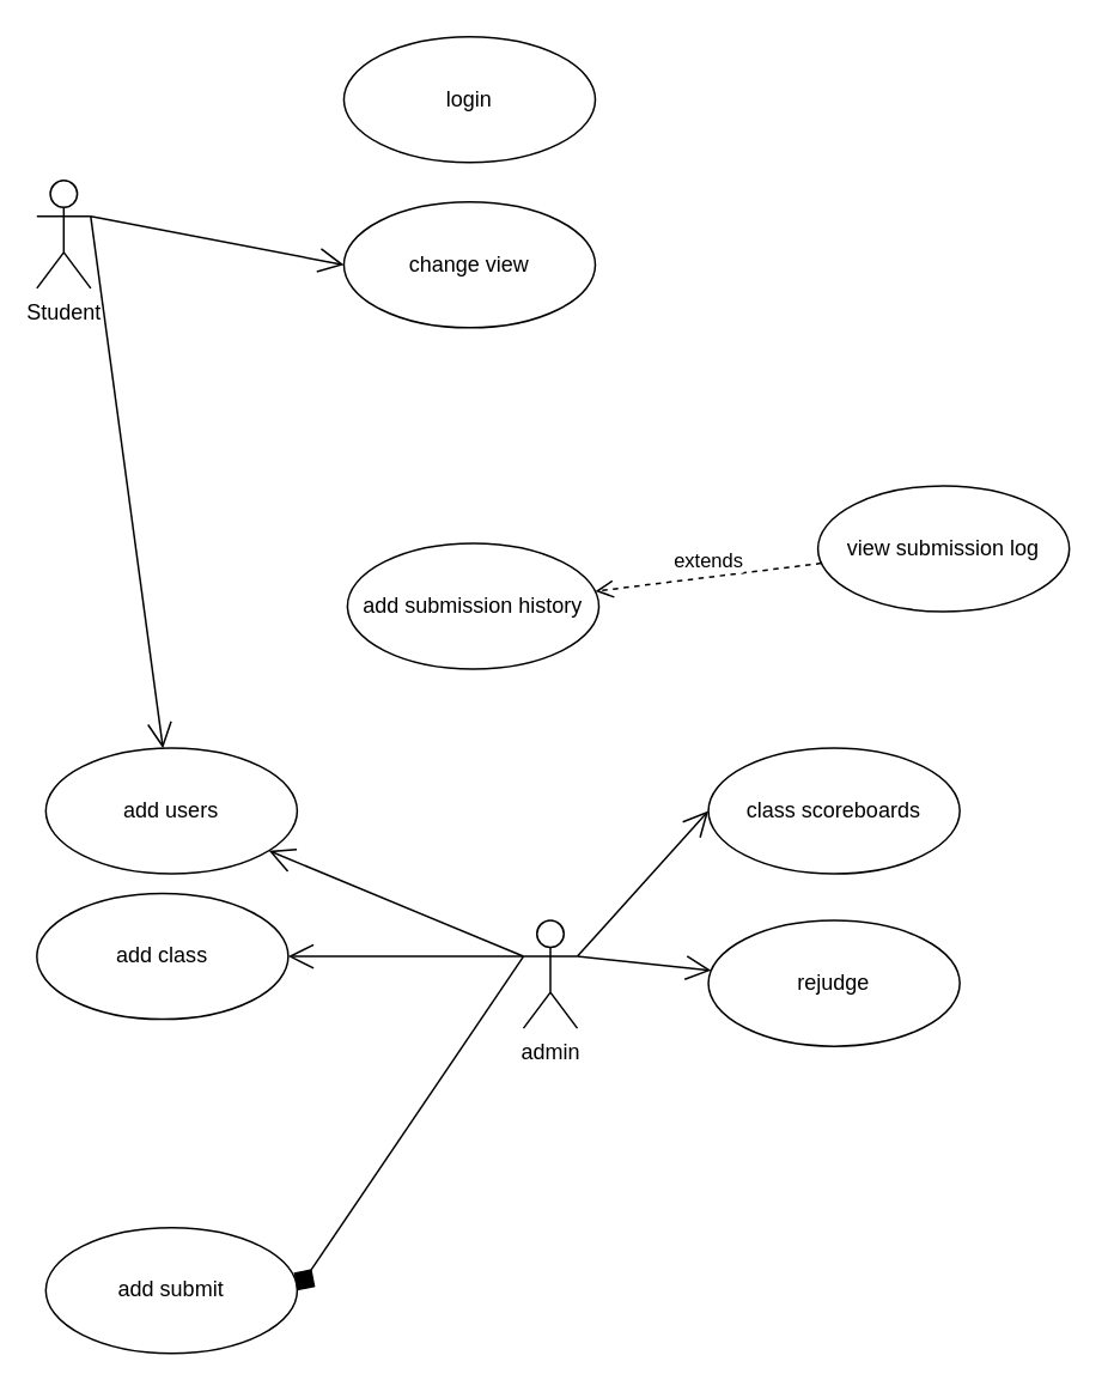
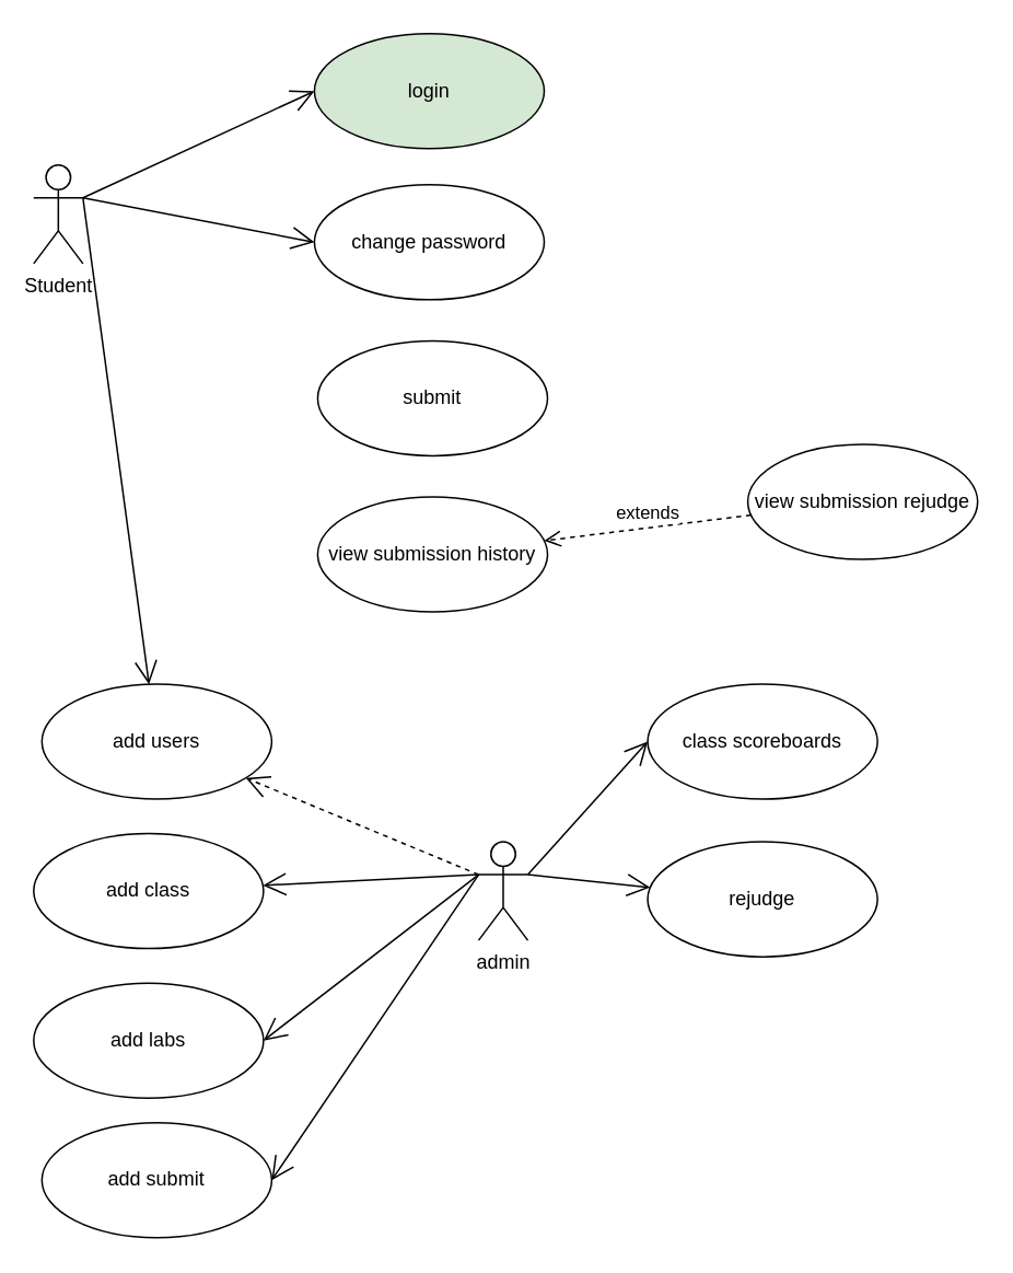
- <mxCell id="3" value="login" style="ellipse;whiteSpace=wrap;html=1;" parent="1" vertex="1"><mxGeometry x="191" y="20" width="140" height="70" as="geometry" /></mxCell>
+ <mxCell id="3" value="login" style="ellipse;whiteSpace=wrap;html=1;fillColor=#d5e8d4;" parent="1" vertex="1"><mxGeometry x="191" y="20" width="140" height="70" as="geometry" /></mxCell>
+ <mxCell id="7" value="" style="endArrow=open;endFill=1;endSize=12;html=1;rounded=0;exitX=1;exitY=0.333;exitDx=0;exitDy=0;exitPerimeter=0;entryX=0;entryY=0.5;entryDx=0;entryDy=0;" parent="1" source="2" target="3" edge="1"><mxGeometry width="160" relative="1" as="geometry"><mxPoint x="246" y="376" as="sourcePoint" /><mxPoint x="406" y="376" as="targetPoint" /></mxGeometry></mxCell>
- <mxCell id="4" value="change view" style="ellipse;whiteSpace=wrap;html=1;" parent="1" vertex="1"><mxGeometry x="191" y="112" width="140" height="70" as="geometry" /></mxCell>
+ <mxCell id="4" value="change password" style="ellipse;whiteSpace=wrap;html=1;" parent="1" vertex="1"><mxGeometry x="191" y="112" width="140" height="70" as="geometry" /></mxCell>
+ <mxCell id="5" value="submit" style="ellipse;whiteSpace=wrap;html=1;" parent="1" vertex="1"><mxGeometry x="193" y="207" width="140" height="70" as="geometry" /></mxCell>
- <mxCell id="17" value="view submission log" style="ellipse;whiteSpace=wrap;html=1;" parent="1" vertex="1"><mxGeometry x="455" y="270" width="140" height="70" as="geometry" /></mxCell>
+ <mxCell id="17" value="view submission rejudge" style="ellipse;whiteSpace=wrap;html=1;" parent="1" vertex="1"><mxGeometry x="455" y="270" width="140" height="70" as="geometry" /></mxCell>
- <mxCell id="6" value="add submission history" style="ellipse;whiteSpace=wrap;html=1;" parent="1" vertex="1"><mxGeometry x="193" y="302" width="140" height="70" as="geometry" /></mxCell>
+ <mxCell id="6" value="view submission history" style="ellipse;whiteSpace=wrap;html=1;" parent="1" vertex="1"><mxGeometry x="193" y="302" width="140" height="70" as="geometry" /></mxCell>
- <mxCell id="19" value="" style="endArrow=open;endFill=1;endSize=12;html=1;rounded=0;exitX=0;exitY=0.333;exitDx=0;exitDy=0;exitPerimeter=0;" parent="1" source="10" target="11" edge="1"><mxGeometry width="160" relative="1" as="geometry"><mxPoint x="60" y="130" as="sourcePoint" /><mxPoint x="203" y="347" as="targetPoint" /></mxGeometry></mxCell>
+ <mxCell id="19" value="" style="endArrow=open;endFill=1;endSize=12;html=1;rounded=0;exitX=0;exitY=0.333;exitDx=0;exitDy=0;exitPerimeter=0;dashed=1;" parent="1" source="10" target="11" edge="1"><mxGeometry width="160" relative="1" as="geometry"><mxPoint x="60" y="130" as="sourcePoint" /><mxPoint x="203" y="347" as="targetPoint" /></mxGeometry></mxCell>
- <mxCell id="12" value="add class" style="ellipse;whiteSpace=wrap;html=1;" parent="1" vertex="1"><mxGeometry x="20" y="497" width="140" height="70" as="geometry" /></mxCell>
+ <mxCell id="12" value="add class" style="ellipse;whiteSpace=wrap;html=1;" parent="1" vertex="1"><mxGeometry x="20" y="507" width="140" height="70" as="geometry" /></mxCell>
+ <mxCell id="21" value="" style="endArrow=open;endFill=1;endSize=12;html=1;rounded=0;exitX=0;exitY=0.333;exitDx=0;exitDy=0;exitPerimeter=0;entryX=1;entryY=0.5;entryDx=0;entryDy=0;" parent="1" source="10" target="13" edge="1"><mxGeometry width="160" relative="1" as="geometry"><mxPoint x="301" y="542" as="sourcePoint" /><mxPoint x="169.656" y="548.535" as="targetPoint" /></mxGeometry></mxCell>
+ <mxCell id="13" value="add labs" style="ellipse;whiteSpace=wrap;html=1;" parent="1" vertex="1"><mxGeometry x="20" y="598" width="140" height="70" as="geometry" /></mxCell>
- <mxCell id="22" value="" style="endArrow=diamond;endFill=1;endSize=12;html=1;rounded=0;exitX=0;exitY=0.333;exitDx=0;exitDy=0;exitPerimeter=0;entryX=1;entryY=0.5;entryDx=0;entryDy=0;" parent="1" source="10" target="14" edge="1"><mxGeometry width="160" relative="1" as="geometry"><mxPoint x="301" y="542" as="sourcePoint" /><mxPoint x="170" y="643" as="targetPoint" /></mxGeometry></mxCell>
+ <mxCell id="22" value="" style="endArrow=open;endFill=1;endSize=12;html=1;rounded=0;exitX=0;exitY=0.333;exitDx=0;exitDy=0;exitPerimeter=0;entryX=1;entryY=0.5;entryDx=0;entryDy=0;" parent="1" source="10" target="14" edge="1"><mxGeometry width="160" relative="1" as="geometry"><mxPoint x="301" y="542" as="sourcePoint" /><mxPoint x="170" y="643" as="targetPoint" /></mxGeometry></mxCell>
